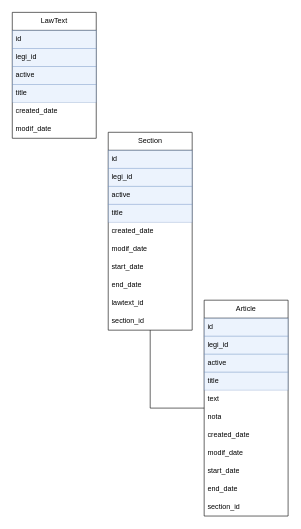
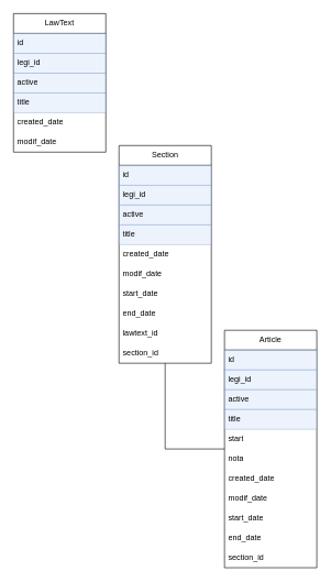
- <mxCell id="26" value="text" style="text;strokeColor=none;fillColor=none;align=left;verticalAlign=middle;spacingLeft=4;spacingRight=4;overflow=hidden;points=[[0,0.5],[1,0.5]];portConstraint=eastwest;rotatable=0;whiteSpace=wrap;html=1;" parent="21" vertex="1"><mxGeometry y="150" width="140" height="30" as="geometry" /></mxCell>
+ <mxCell id="26" value="start" style="text;strokeColor=none;fillColor=none;align=left;verticalAlign=middle;spacingLeft=4;spacingRight=4;overflow=hidden;points=[[0,0.5],[1,0.5]];portConstraint=eastwest;rotatable=0;whiteSpace=wrap;html=1;" parent="21" vertex="1"><mxGeometry y="150" width="140" height="30" as="geometry" /></mxCell>
